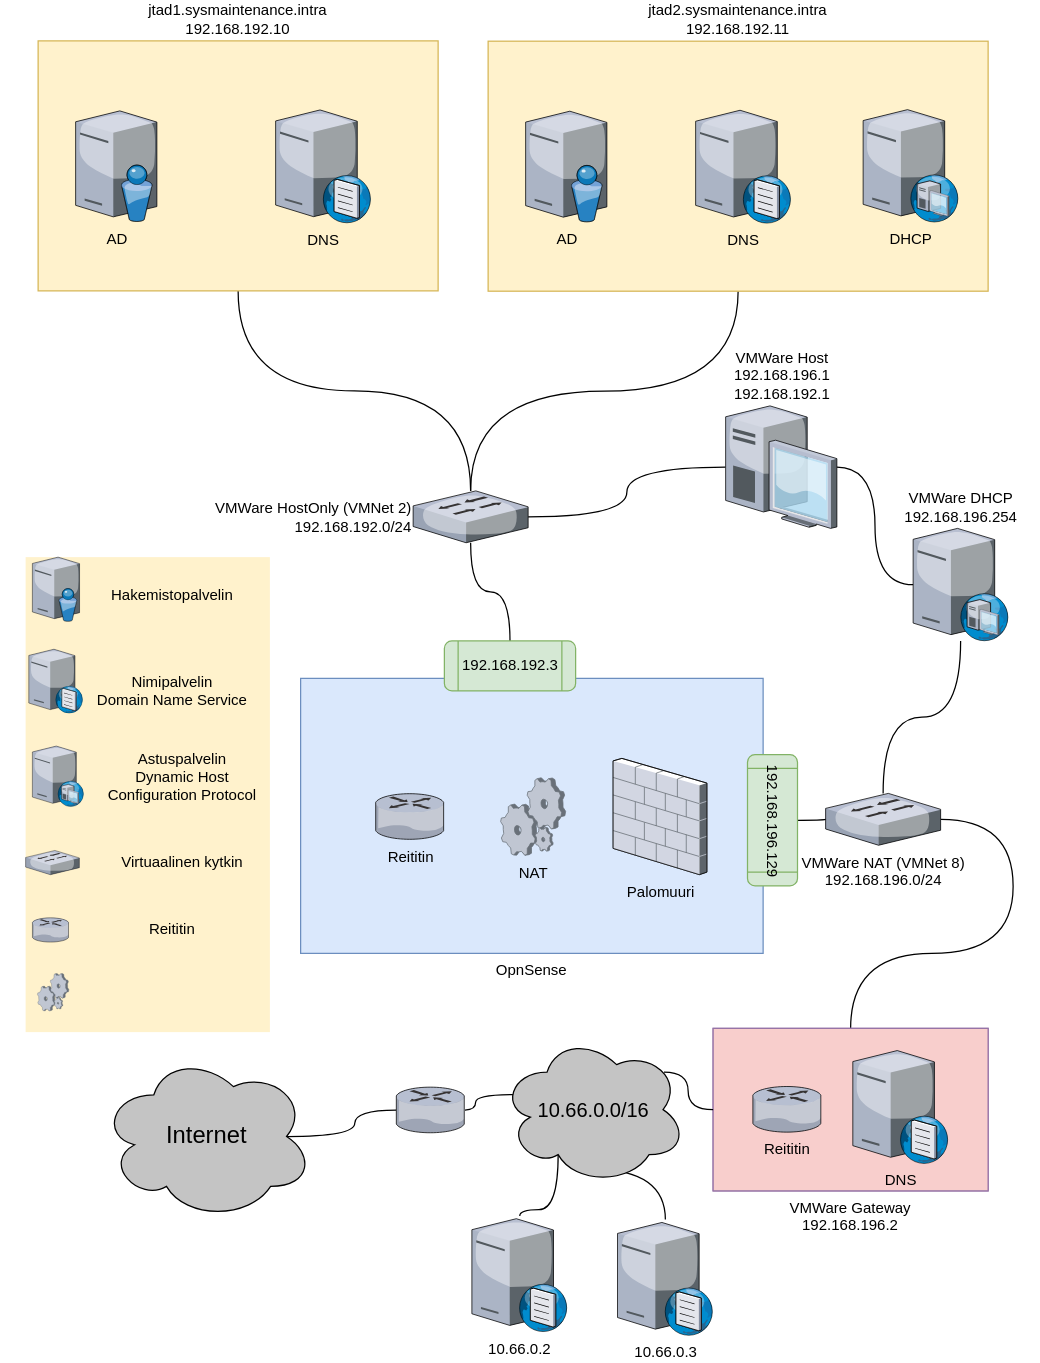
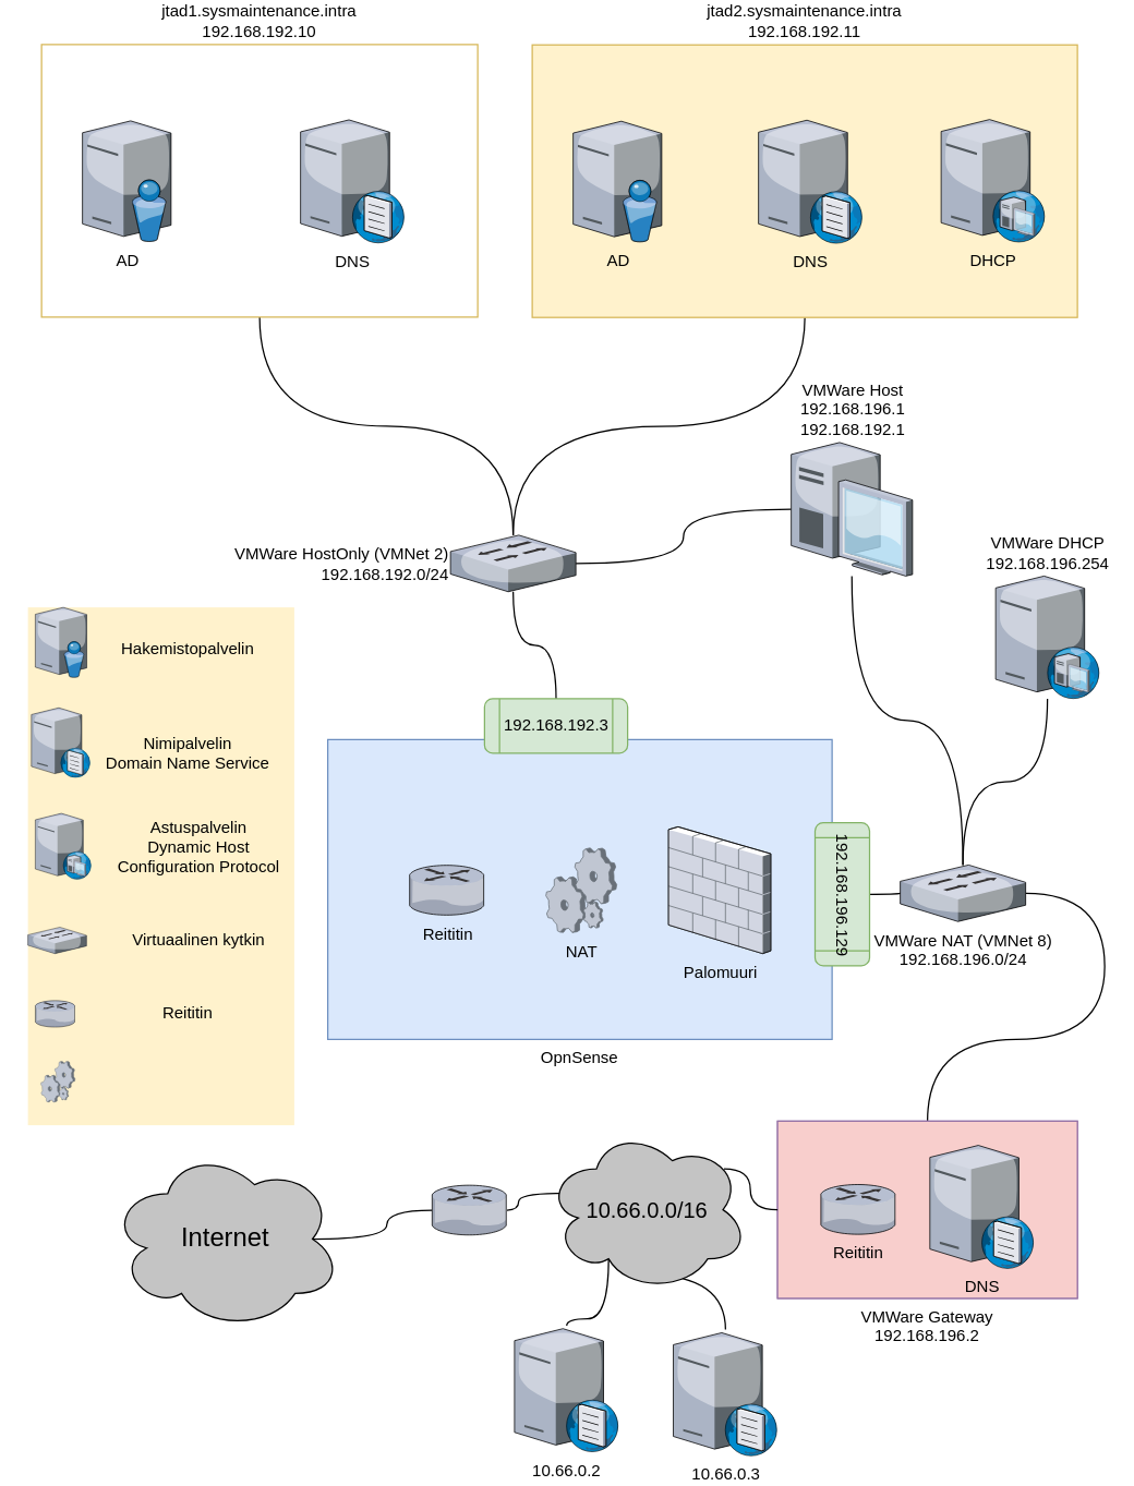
- <mxCell id="3" value="jtad1.sysmaintenance.intra&lt;br&gt;192.168.192.10" style="rounded=0;whiteSpace=wrap;html=1;shadow=0;glass=0;sketch=0;fillColor=#fff2cc;strokeColor=#d6b656;labelPosition=center;verticalLabelPosition=top;align=center;verticalAlign=bottom;" parent="1" vertex="1"><mxGeometry x="30" y="20" width="320" height="200" as="geometry" /></mxCell>
+ <mxCell id="3" value="jtad1.sysmaintenance.intra&lt;br&gt;192.168.192.10" style="rounded=0;whiteSpace=wrap;html=1;shadow=0;glass=0;sketch=0;fillColor=#ffffff;strokeColor=#d6b656;labelPosition=center;verticalLabelPosition=top;align=center;verticalAlign=bottom;" parent="1" vertex="1"><mxGeometry x="30" y="20" width="320" height="200" as="geometry" /></mxCell>
- <mxCell id="26" style="edgeStyle=orthogonalEdgeStyle;curved=1;orthogonalLoop=1;jettySize=auto;html=1;endArrow=none;endFill=0;" parent="1" source="27" target="24" edge="1"><mxGeometry relative="1" as="geometry" /></mxCell>
+ <mxCell id="26" style="edgeStyle=orthogonalEdgeStyle;curved=1;orthogonalLoop=1;jettySize=auto;html=1;endArrow=none;endFill=0;" parent="1" source="27" target="14" edge="1"><mxGeometry relative="1" as="geometry" /></mxCell>
